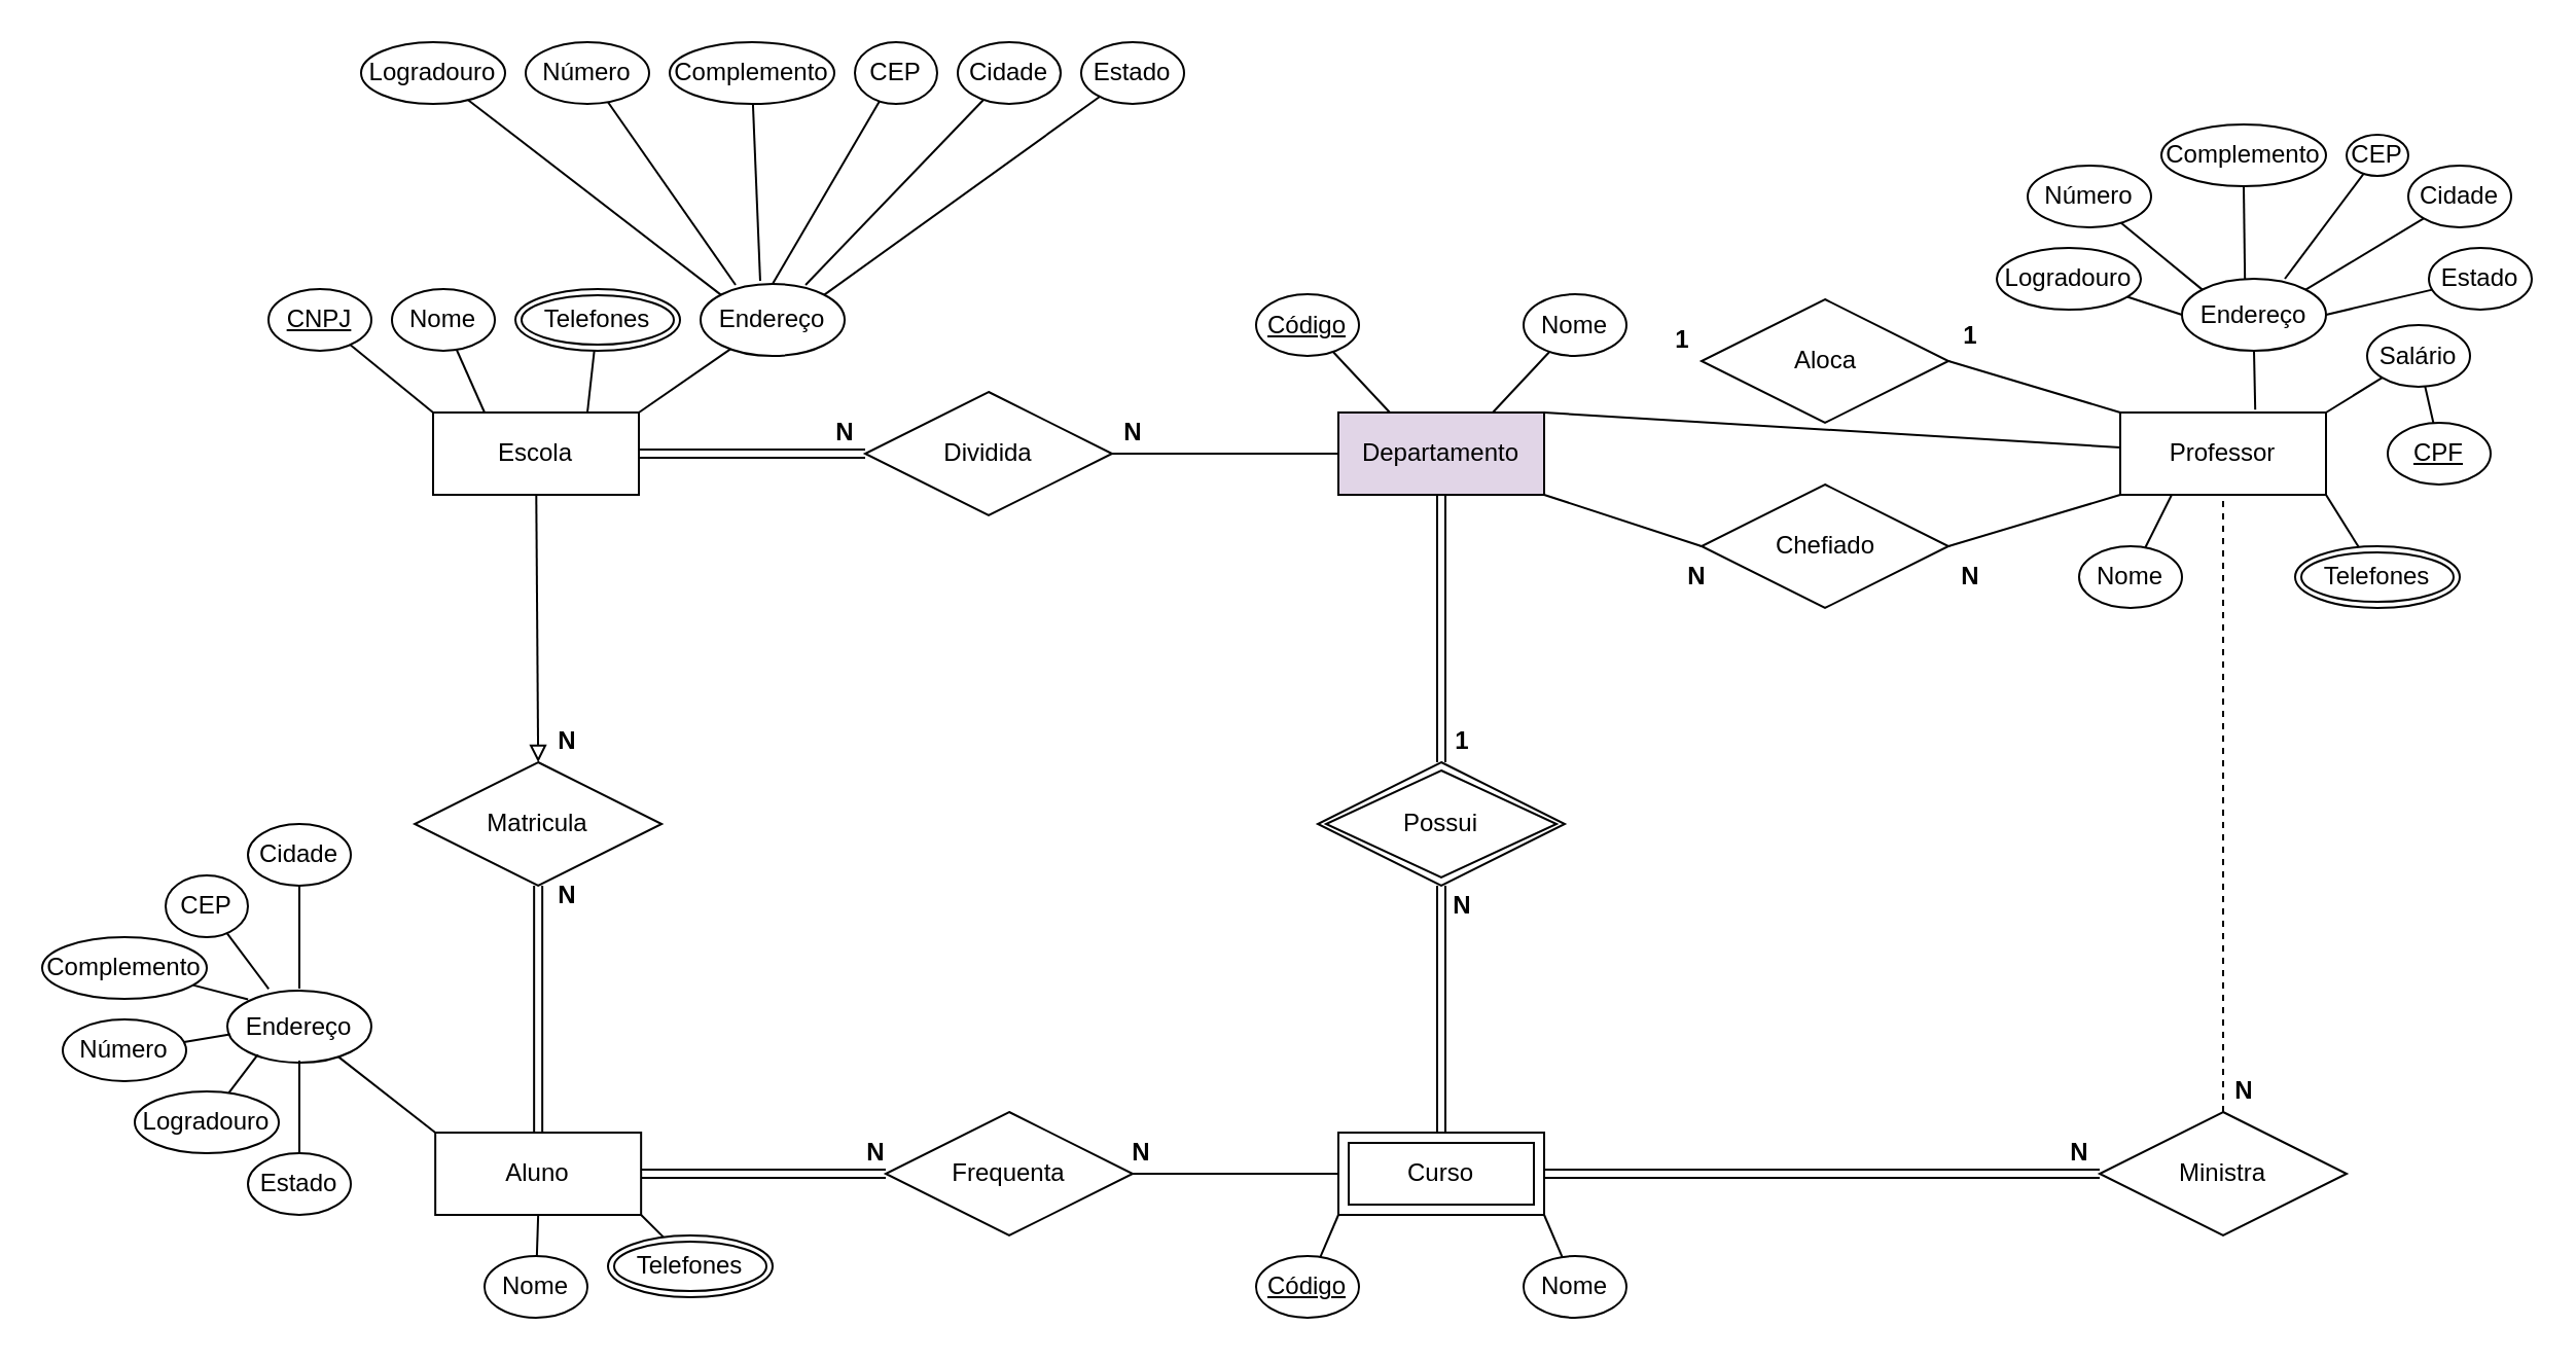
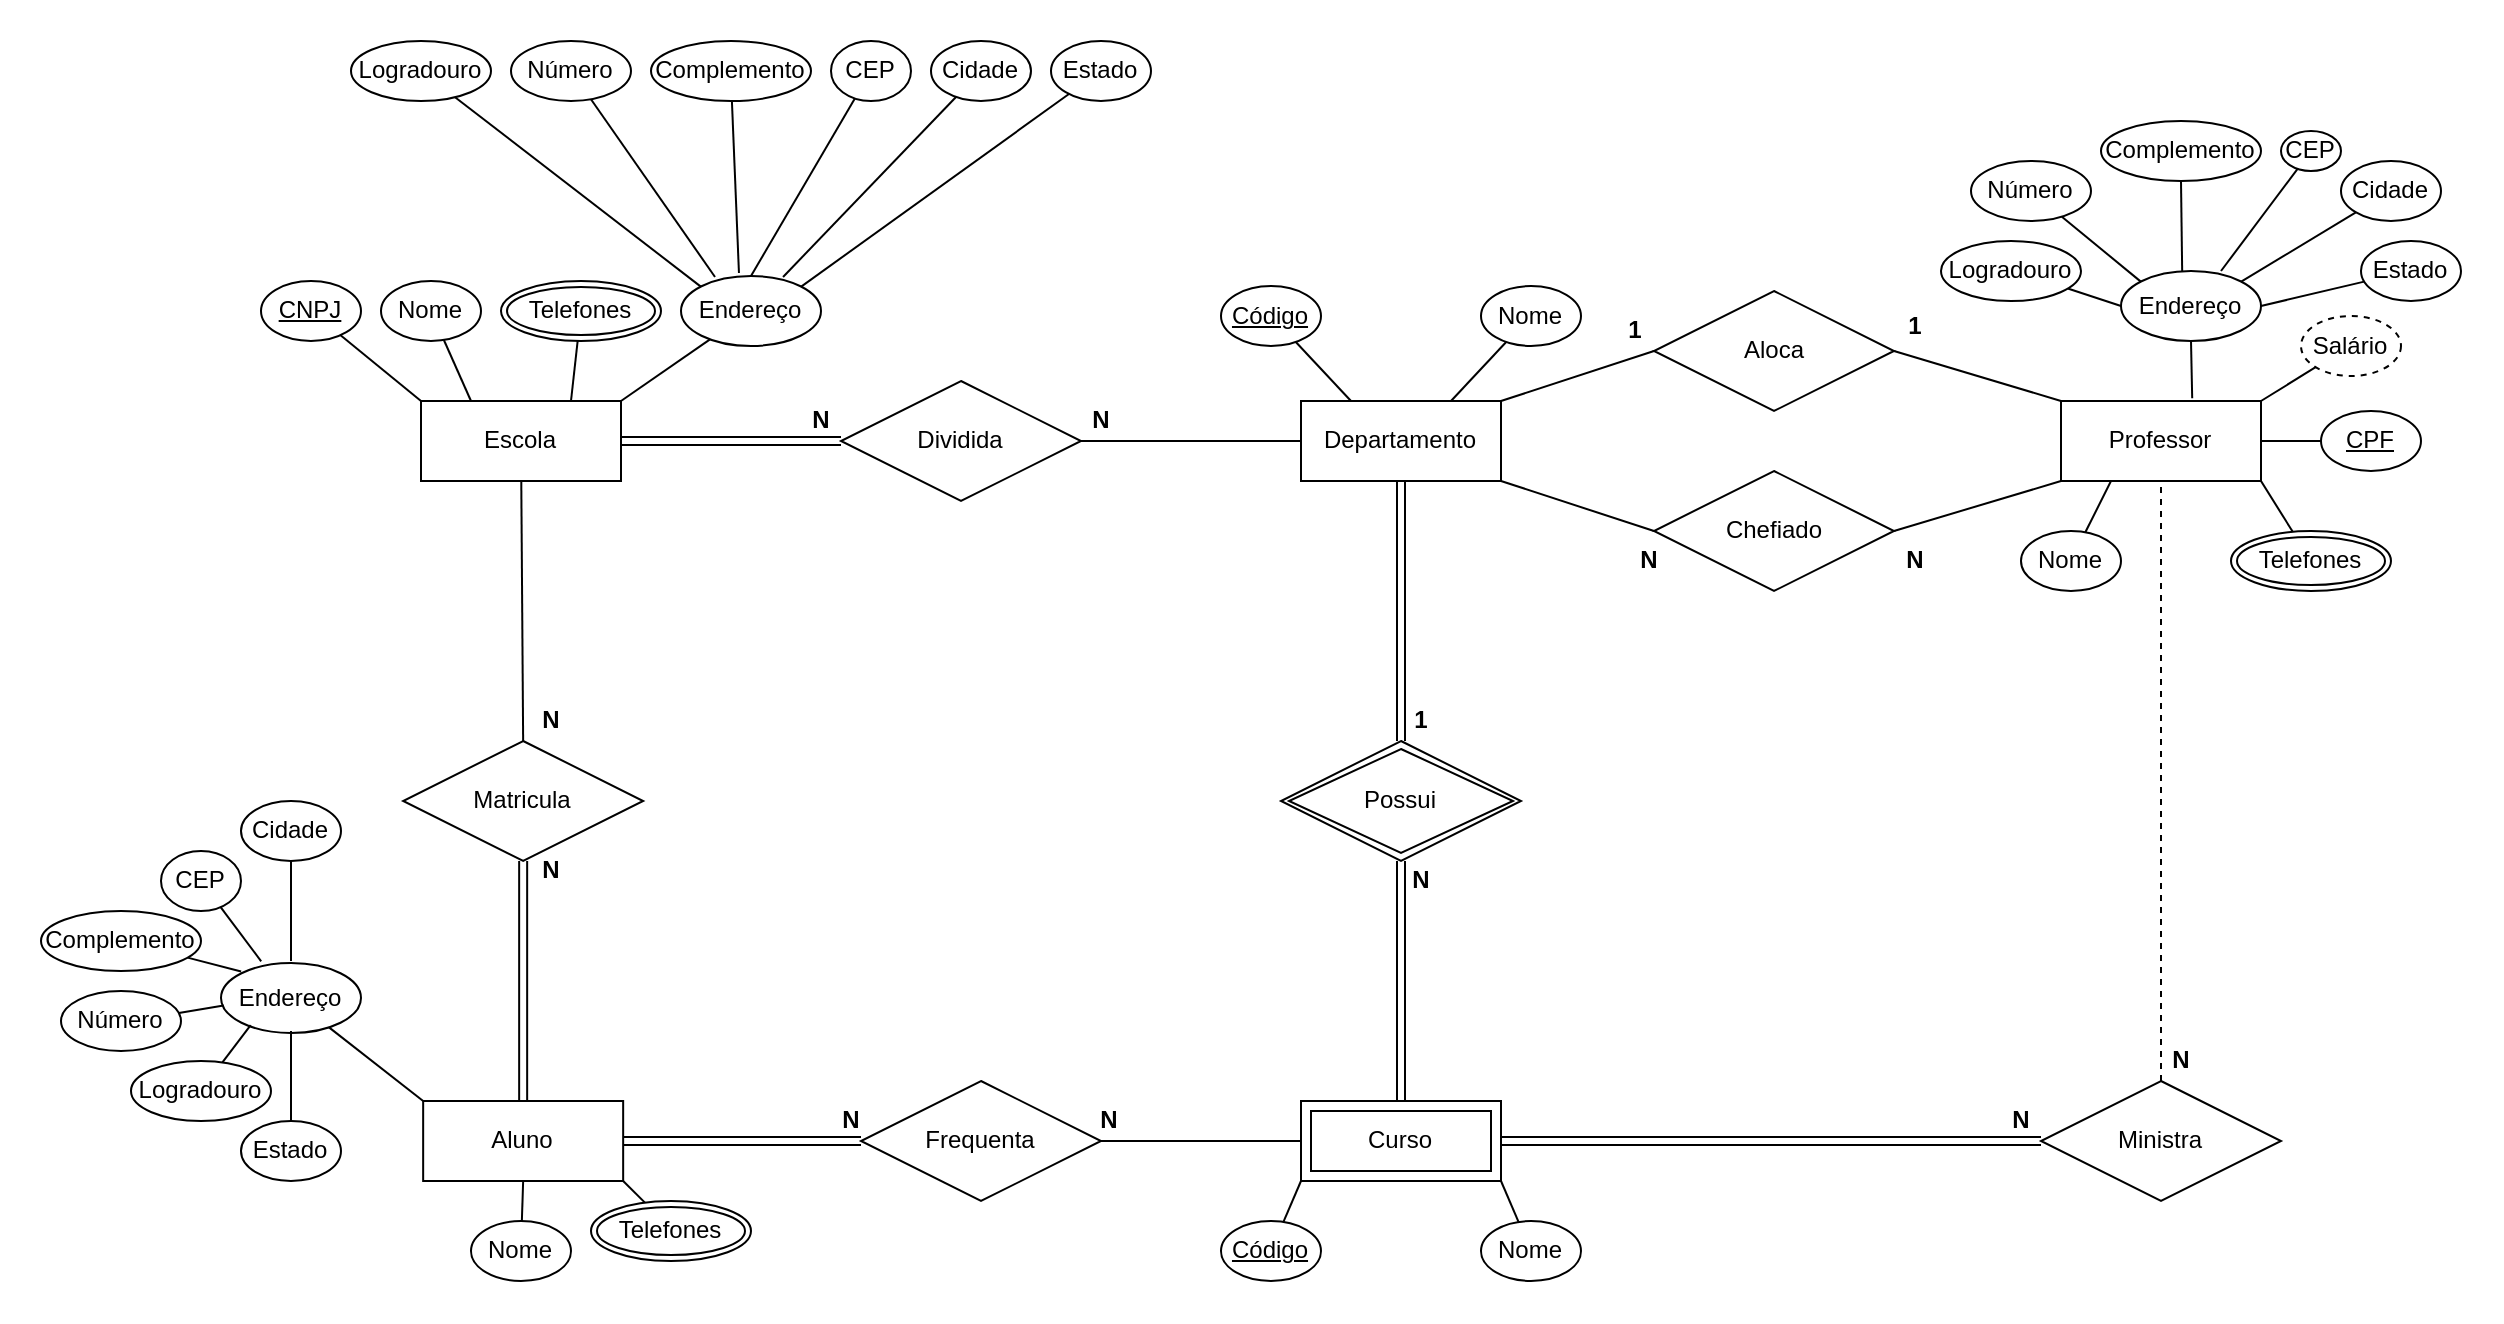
- <mxCell id="109" value="Salário" style="ellipse;whiteSpace=wrap;html=1;align=center;" vertex="1" parent="1"><mxGeometry x="1150" y="157.5" width="50" height="30" as="geometry" /></mxCell>
+ <mxCell id="109" value="Salário" style="ellipse;whiteSpace=wrap;html=1;align=center;dashed=1;" vertex="1" parent="1"><mxGeometry x="1150" y="157.5" width="50" height="30" as="geometry" /></mxCell>
- <mxCell id="24" style="edgeStyle=none;rounded=0;orthogonalLoop=1;jettySize=auto;html=1;endArrow=none;endFill=0;" edge="1" parent="1" source="25" target="109"><mxGeometry relative="1" as="geometry"><mxPoint x="1044" y="199" as="targetPoint" /></mxGeometry></mxCell>
+ <mxCell id="24" style="edgeStyle=none;rounded=0;orthogonalLoop=1;jettySize=auto;html=1;endArrow=none;endFill=0;entryX=1;entryY=0.5;entryDx=0;entryDy=0;" edge="1" parent="1" source="25" target="23"><mxGeometry relative="1" as="geometry"><mxPoint x="1044" y="199" as="targetPoint" /></mxGeometry></mxCell>
- <mxCell id="16" style="edgeStyle=none;rounded=0;orthogonalLoop=1;jettySize=auto;html=1;endArrow=none;endFill=0;exitX=1;exitY=0;exitDx=0;exitDy=0;" edge="1" parent="1" source="17" target="23"><mxGeometry relative="1" as="geometry" /></mxCell>
+ <mxCell id="16" style="edgeStyle=none;rounded=0;orthogonalLoop=1;jettySize=auto;html=1;entryX=0;entryY=0.5;entryDx=0;entryDy=0;endArrow=none;endFill=0;exitX=1;exitY=0;exitDx=0;exitDy=0;" edge="1" parent="1" source="17" target="79"><mxGeometry relative="1" as="geometry" /></mxCell>
- <mxCell id="17" value="Departamento" style="rounded=0;arcSize=10;whiteSpace=wrap;html=1;align=center;fillColor=#e1d5e7;" vertex="1" parent="1"><mxGeometry x="650" y="200" width="100" height="40" as="geometry" /></mxCell>
+ <mxCell id="17" value="Departamento" style="rounded=0;arcSize=10;whiteSpace=wrap;html=1;align=center;" vertex="1" parent="1"><mxGeometry x="650" y="200" width="100" height="40" as="geometry" /></mxCell>
- <mxCell id="2" style="edgeStyle=none;rounded=0;orthogonalLoop=1;jettySize=auto;html=1;entryX=0.5;entryY=0;entryDx=0;entryDy=0;endArrow=block;endFill=0;" edge="1" parent="1" source="3" target="58"><mxGeometry relative="1" as="geometry" /></mxCell>
+ <mxCell id="2" style="edgeStyle=none;rounded=0;orthogonalLoop=1;jettySize=auto;html=1;entryX=0.5;entryY=0;entryDx=0;entryDy=0;endArrow=none;endFill=0;" edge="1" parent="1" source="3" target="58"><mxGeometry relative="1" as="geometry" /></mxCell>
